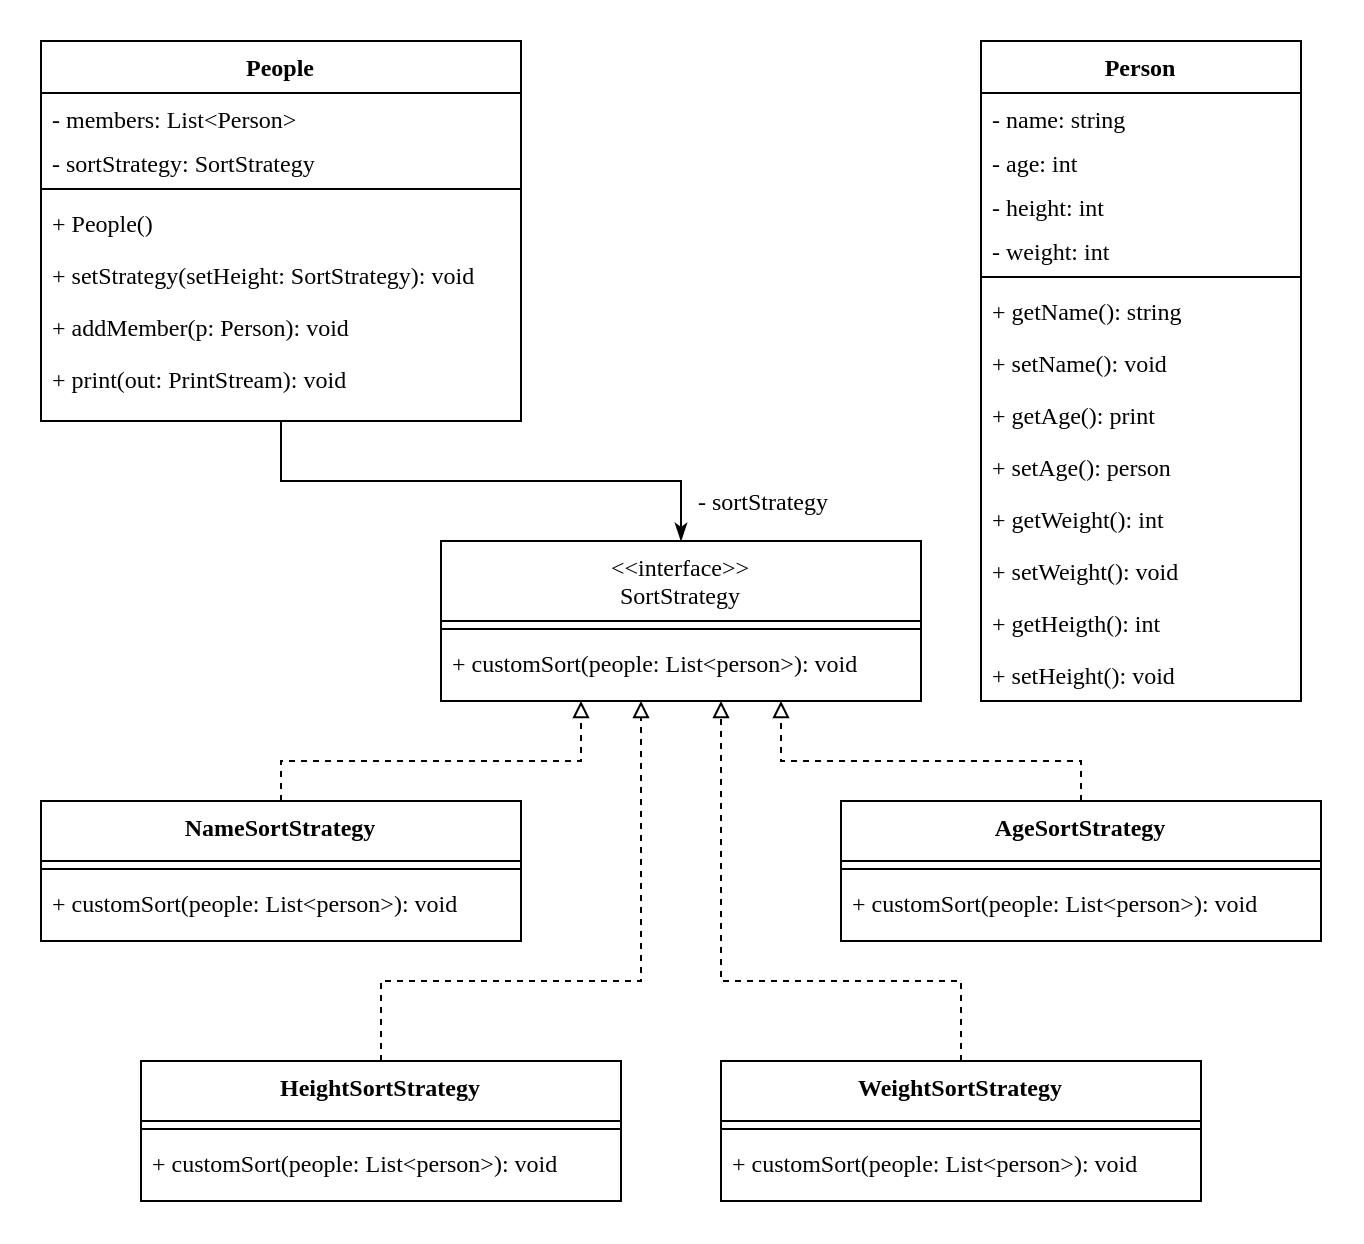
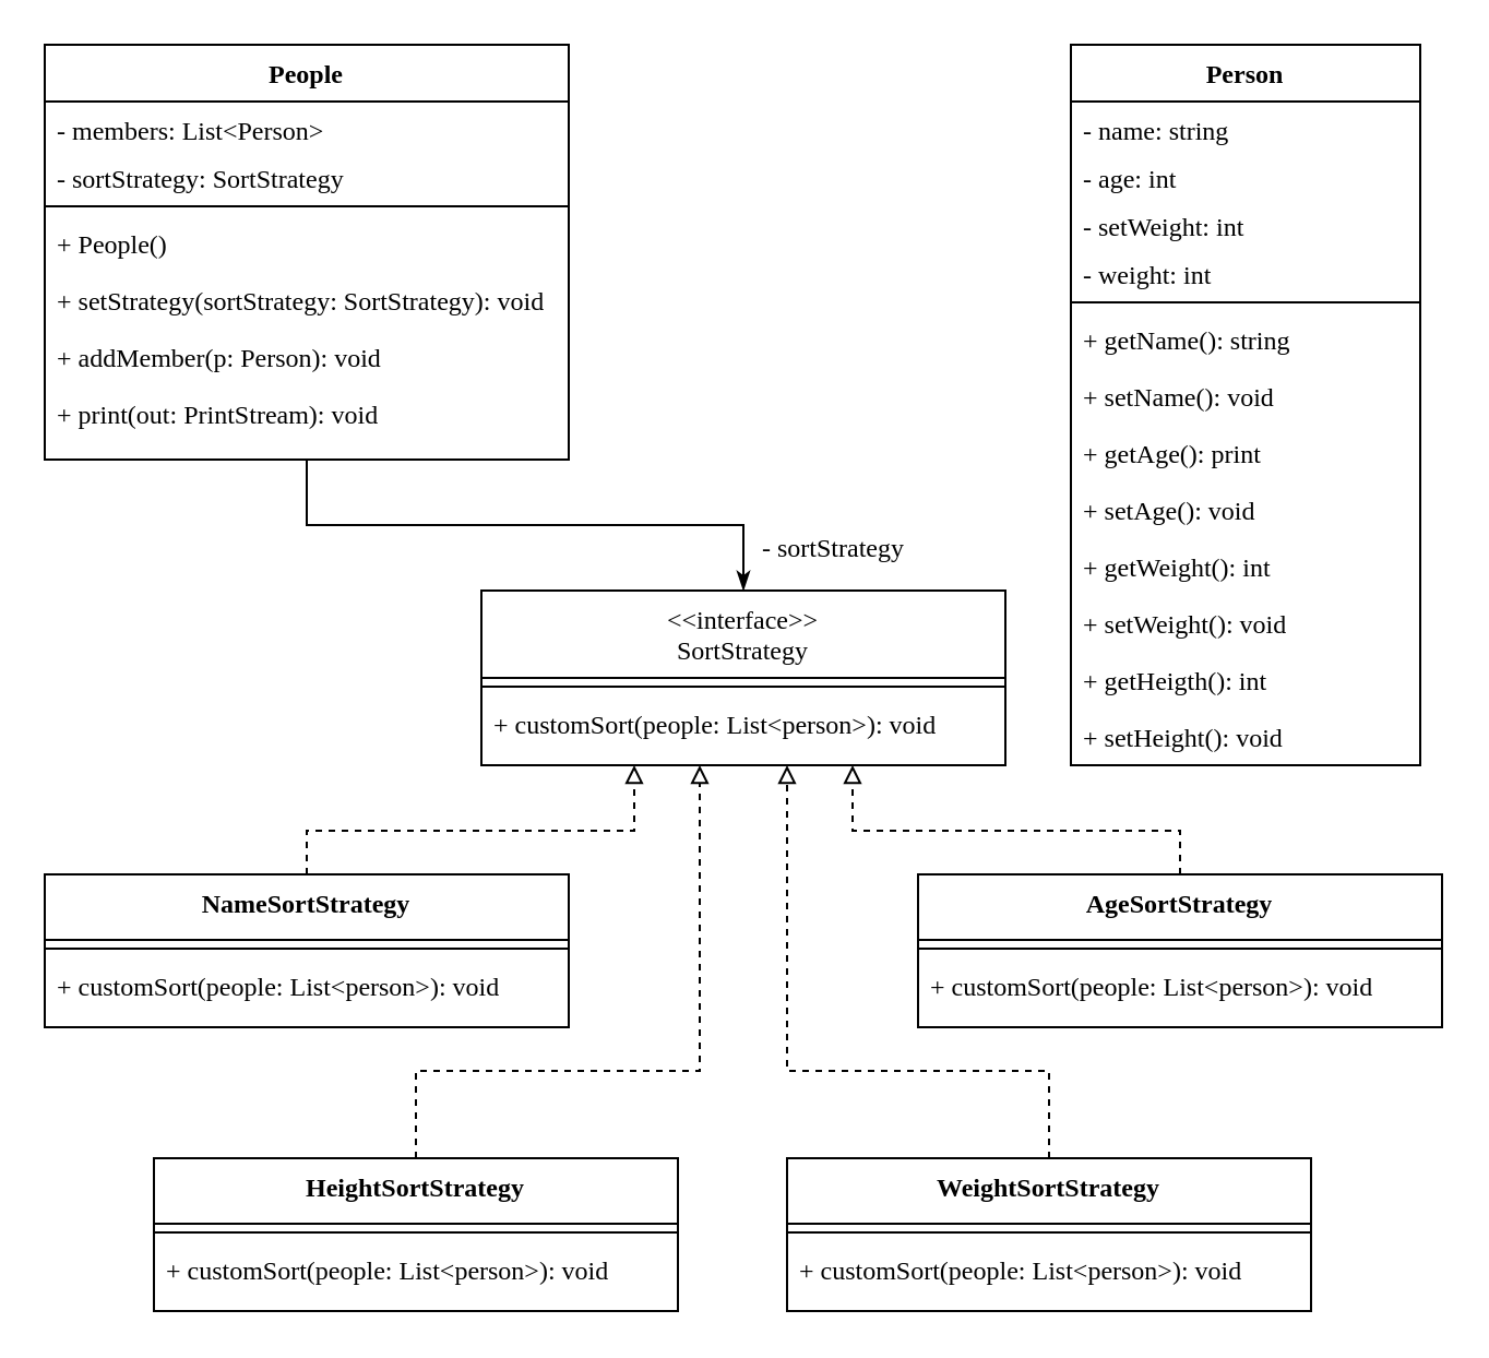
- <mxCell id="5" value="- height: int" style="text;align=left;verticalAlign=top;spacingLeft=4;spacingRight=4;overflow=hidden;rotatable=0;points=[[0,0.5],[1,0.5]];portConstraint=eastwest;fontFamily=Times New Roman;" vertex="1" parent="2"><mxGeometry y="70" width="160" height="22" as="geometry" /></mxCell>
+ <mxCell id="5" value="- setWeight: int" style="text;align=left;verticalAlign=top;spacingLeft=4;spacingRight=4;overflow=hidden;rotatable=0;points=[[0,0.5],[1,0.5]];portConstraint=eastwest;fontFamily=Times New Roman;" vertex="1" parent="2"><mxGeometry y="70" width="160" height="22" as="geometry" /></mxCell>
- <mxCell id="23" value="+ setStrategy(setHeight: SortStrategy): void" style="text;align=left;verticalAlign=top;spacingLeft=4;spacingRight=4;overflow=hidden;rotatable=0;points=[[0,0.5],[1,0.5]];portConstraint=eastwest;fontFamily=Times New Roman;" vertex="1" parent="18"><mxGeometry y="104" width="240" height="26" as="geometry" /></mxCell>
+ <mxCell id="23" value="+ setStrategy(sortStrategy: SortStrategy): void" style="text;align=left;verticalAlign=top;spacingLeft=4;spacingRight=4;overflow=hidden;rotatable=0;points=[[0,0.5],[1,0.5]];portConstraint=eastwest;fontFamily=Times New Roman;" vertex="1" parent="18"><mxGeometry y="104" width="240" height="26" as="geometry" /></mxCell>
- <mxCell id="11" value="+ setAge(): person" style="text;align=left;verticalAlign=top;spacingLeft=4;spacingRight=4;overflow=hidden;rotatable=0;points=[[0,0.5],[1,0.5]];portConstraint=eastwest;fontFamily=Times New Roman;" vertex="1" parent="2"><mxGeometry y="200" width="160" height="26" as="geometry" /></mxCell>
+ <mxCell id="11" value="+ setAge(): void" style="text;align=left;verticalAlign=top;spacingLeft=4;spacingRight=4;overflow=hidden;rotatable=0;points=[[0,0.5],[1,0.5]];portConstraint=eastwest;fontFamily=Times New Roman;" vertex="1" parent="2"><mxGeometry y="200" width="160" height="26" as="geometry" /></mxCell>
